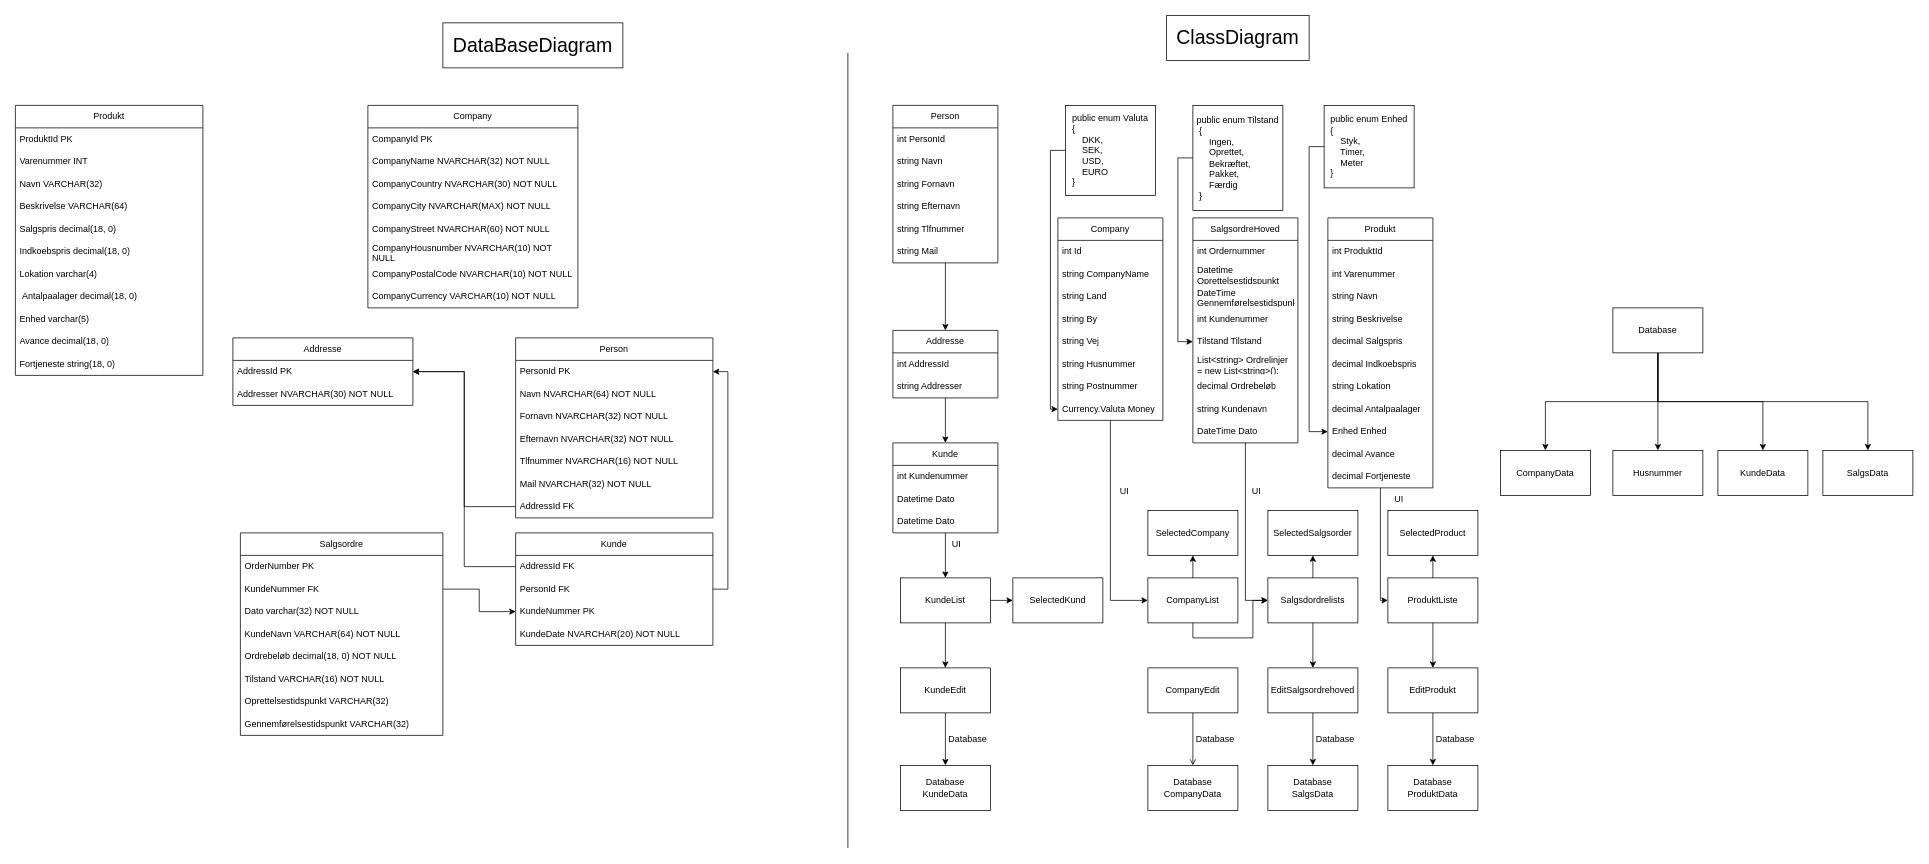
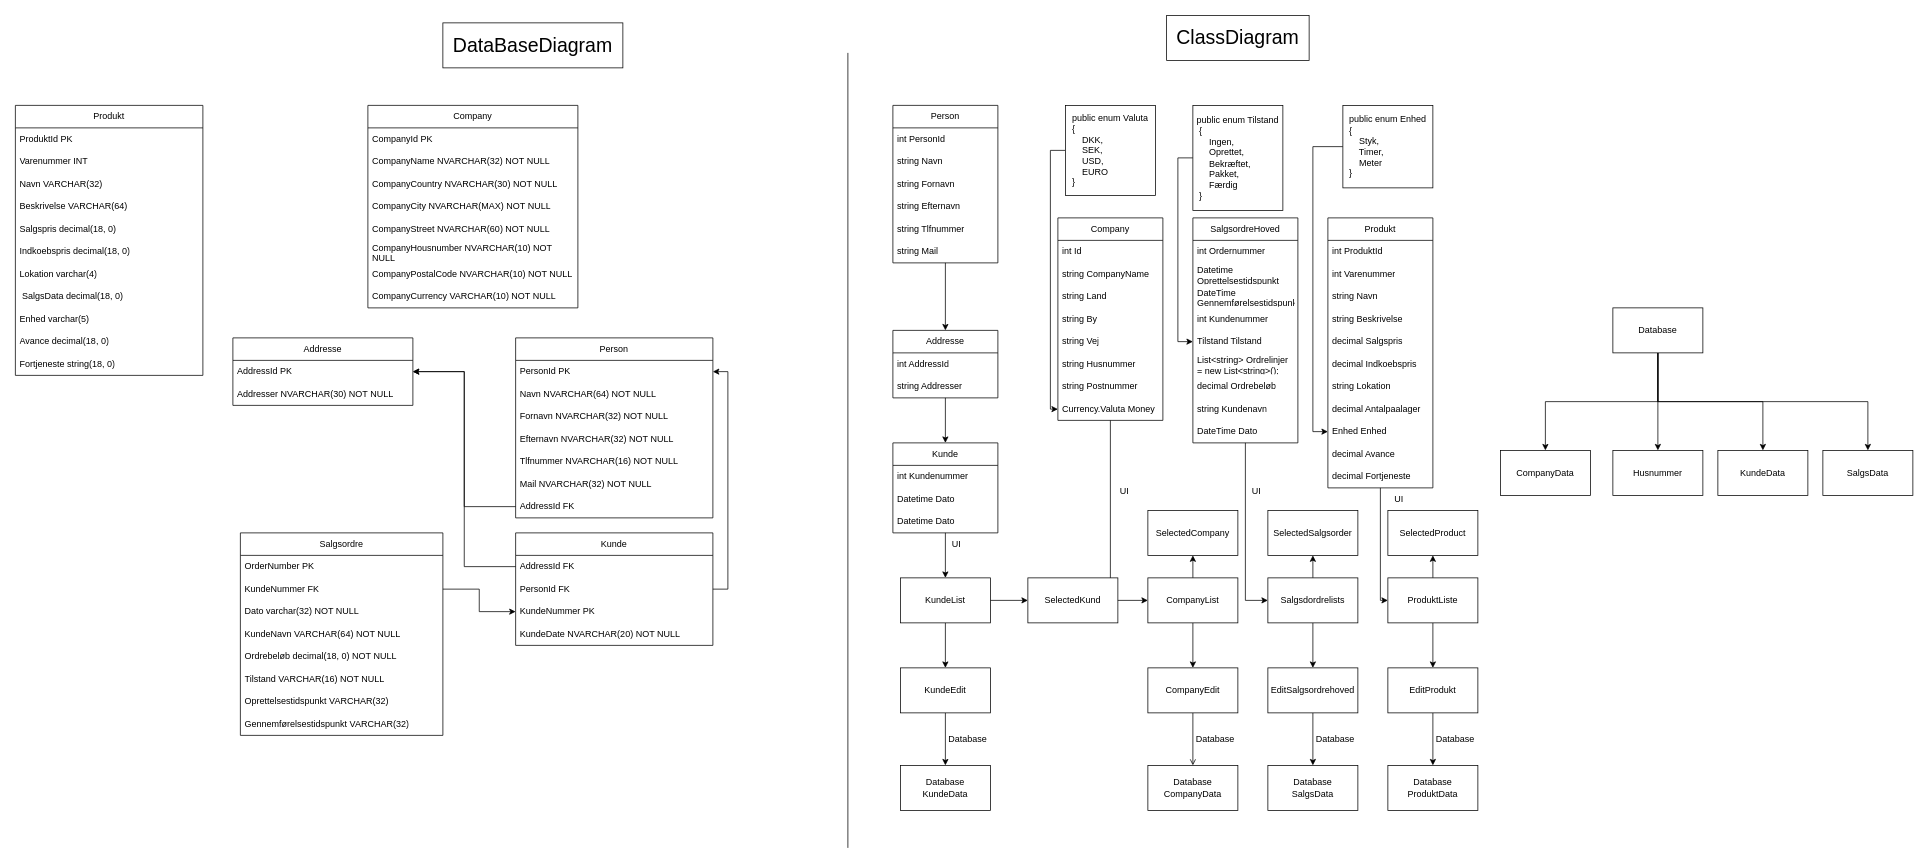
- <mxCell id="56" value="public enum Enhed&lt;br&gt;&lt;div align=&quot;left&quot;&gt;{&lt;br&gt;&amp;nbsp;&amp;nbsp;&amp;nbsp; Styk,&lt;br&gt;&amp;nbsp;&amp;nbsp;&amp;nbsp; Timer,&lt;br&gt;&amp;nbsp;&amp;nbsp;&amp;nbsp; Meter&lt;br&gt;}&lt;br&gt;&lt;/div&gt;" style="rounded=0;whiteSpace=wrap;html=1;" vertex="1" parent="1"><mxGeometry x="1765" y="140" width="120" height="110" as="geometry" /></mxCell>
+ <mxCell id="56" value="public enum Enhed&lt;br&gt;&lt;div align=&quot;left&quot;&gt;{&lt;br&gt;&amp;nbsp;&amp;nbsp;&amp;nbsp; Styk,&lt;br&gt;&amp;nbsp;&amp;nbsp;&amp;nbsp; Timer,&lt;br&gt;&amp;nbsp;&amp;nbsp;&amp;nbsp; Meter&lt;br&gt;}&lt;br&gt;&lt;/div&gt;" style="rounded=0;whiteSpace=wrap;html=1;" vertex="1" parent="1"><mxGeometry x="1790" y="140" width="120" height="110" as="geometry" /></mxCell>
- <mxCell id="151" value="&amp;nbsp;Antalpaalager decimal(18, 0)" style="text;strokeColor=none;fillColor=none;align=left;verticalAlign=middle;spacingLeft=4;spacingRight=4;overflow=hidden;points=[[0,0.5],[1,0.5]];portConstraint=eastwest;rotatable=0;whiteSpace=wrap;html=1;" vertex="1" parent="143"><mxGeometry y="240" width="250" height="30" as="geometry" /></mxCell>
+ <mxCell id="151" value="&amp;nbsp;SalgsData decimal(18, 0)" style="text;strokeColor=none;fillColor=none;align=left;verticalAlign=middle;spacingLeft=4;spacingRight=4;overflow=hidden;points=[[0,0.5],[1,0.5]];portConstraint=eastwest;rotatable=0;whiteSpace=wrap;html=1;" vertex="1" parent="143"><mxGeometry y="240" width="250" height="30" as="geometry" /></mxCell>
- <mxCell id="63" value="SelectedKund" style="rounded=0;whiteSpace=wrap;html=1;" vertex="1" parent="1"><mxGeometry x="1350" y="770" width="120" height="60" as="geometry" /></mxCell>
+ <mxCell id="63" value="SelectedKund" style="rounded=0;whiteSpace=wrap;html=1;" vertex="1" parent="1"><mxGeometry x="1370" y="770" width="120" height="60" as="geometry" /></mxCell>
- <mxCell id="66" style="edgeStyle=orthogonalEdgeStyle;rounded=0;orthogonalLoop=1;jettySize=auto;html=1;exitX=0.5;exitY=1;exitDx=0;exitDy=0;" edge="1" parent="1" source="68" target="78"><mxGeometry relative="1" as="geometry" /></mxCell>
+ <mxCell id="66" style="edgeStyle=orthogonalEdgeStyle;rounded=0;orthogonalLoop=1;jettySize=auto;html=1;exitX=0.5;exitY=1;exitDx=0;exitDy=0;entryX=0.5;entryY=0;entryDx=0;entryDy=0;" edge="1" parent="1" source="68" target="72"><mxGeometry relative="1" as="geometry" /></mxCell>
